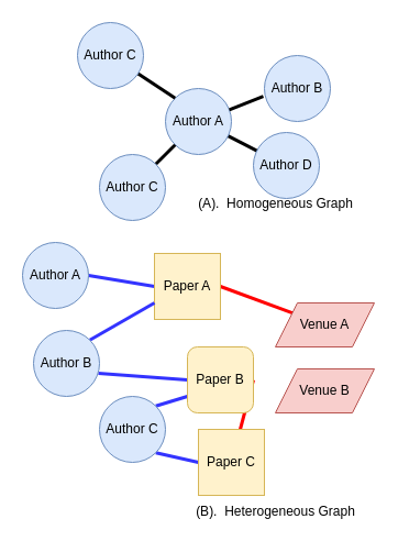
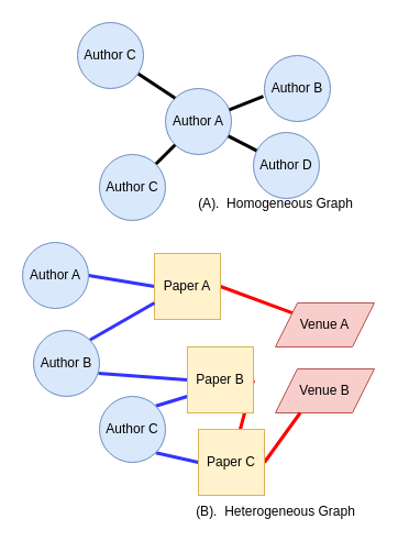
- <mxCell id="22" value="Paper B" style="whiteSpace=wrap;html=1;aspect=fixed;fillColor=#fff2cc;strokeColor=#d6b656;rounded=1;" vertex="1" parent="1"><mxGeometry x="170" y="315" width="60" height="60" as="geometry" /></mxCell>
+ <mxCell id="22" value="Paper B" style="whiteSpace=wrap;html=1;aspect=fixed;fillColor=#fff2cc;strokeColor=#d6b656;" vertex="1" parent="1"><mxGeometry x="170" y="315" width="60" height="60" as="geometry" /></mxCell>
+ <mxCell id="24" style="edgeStyle=none;rounded=0;orthogonalLoop=1;jettySize=auto;html=1;exitX=1;exitY=0.5;exitDx=0;exitDy=0;entryX=0.25;entryY=1;entryDx=0;entryDy=0;endArrow=none;endFill=0;strokeColor=#FF0000;strokeWidth=3;" edge="1" parent="1" source="25" target="23"><mxGeometry relative="1" as="geometry" /></mxCell>
